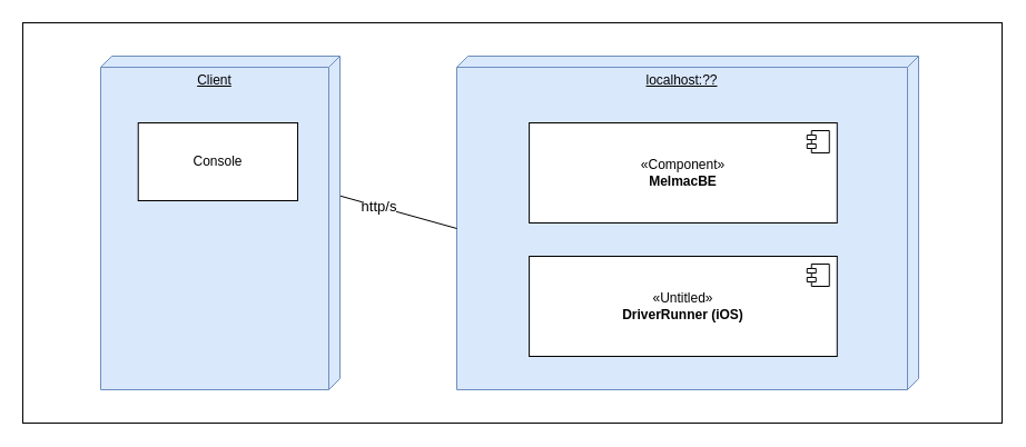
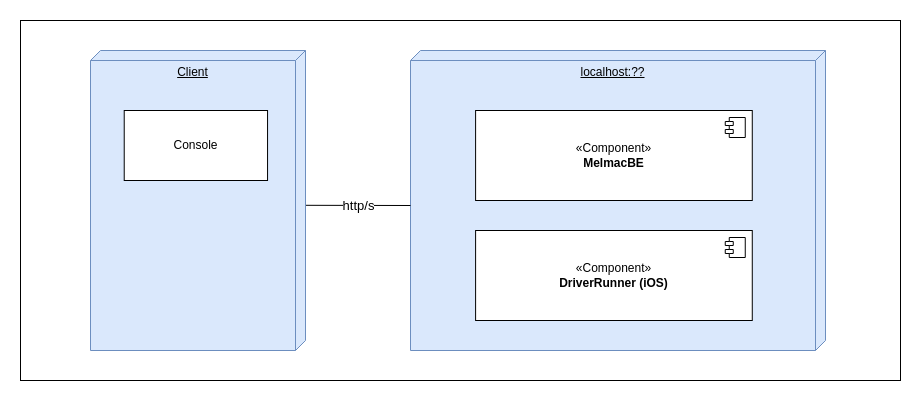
- <mxCell id="13" value="&lt;font style=&quot;font-size: 13px;&quot;&gt;http/s&lt;/font&gt;" style="edgeStyle=none;html=1;exitX=0;exitY=0;exitDx=155;exitDy=415;exitPerimeter=0;endArrow=none;endFill=0;" parent="6" source="8" target="16" edge="1"><mxGeometry x="-0.016" relative="1" as="geometry"><mxPoint x="307" y="205" as="targetPoint" /><mxPoint as="offset" /></mxGeometry></mxCell>
+ <mxCell id="13" value="&lt;font style=&quot;font-size: 13px;&quot;&gt;http/s&lt;/font&gt;" style="edgeStyle=none;html=1;exitX=0;exitY=0;exitDx=155;exitDy=415;exitPerimeter=0;endArrow=none;endFill=0;entryX=0.516;entryY=0.002;entryDx=0;entryDy=0;entryPerimeter=0;" parent="6" source="8" target="15" edge="1"><mxGeometry x="-0.016" relative="1" as="geometry"><mxPoint x="307" y="205" as="targetPoint" /><mxPoint as="offset" /></mxGeometry></mxCell>
- <mxCell id="11" value="«Untitled&lt;span style=&quot;background-color: initial;&quot;&gt;»&lt;/span&gt;&lt;div&gt;&lt;b&gt;DriverRunner (iOS)&lt;/b&gt;&lt;/div&gt;" style="html=1;dropTarget=0;whiteSpace=wrap;" parent="7" vertex="1"><mxGeometry x="65.098" y="180" width="276.667" height="90" as="geometry" /></mxCell>
+ <mxCell id="11" value="«Component&lt;span style=&quot;background-color: initial;&quot;&gt;»&lt;/span&gt;&lt;div&gt;&lt;b&gt;DriverRunner (iOS)&lt;/b&gt;&lt;/div&gt;" style="html=1;dropTarget=0;whiteSpace=wrap;" parent="7" vertex="1"><mxGeometry x="65.098" y="180" width="276.667" height="90" as="geometry" /></mxCell>
